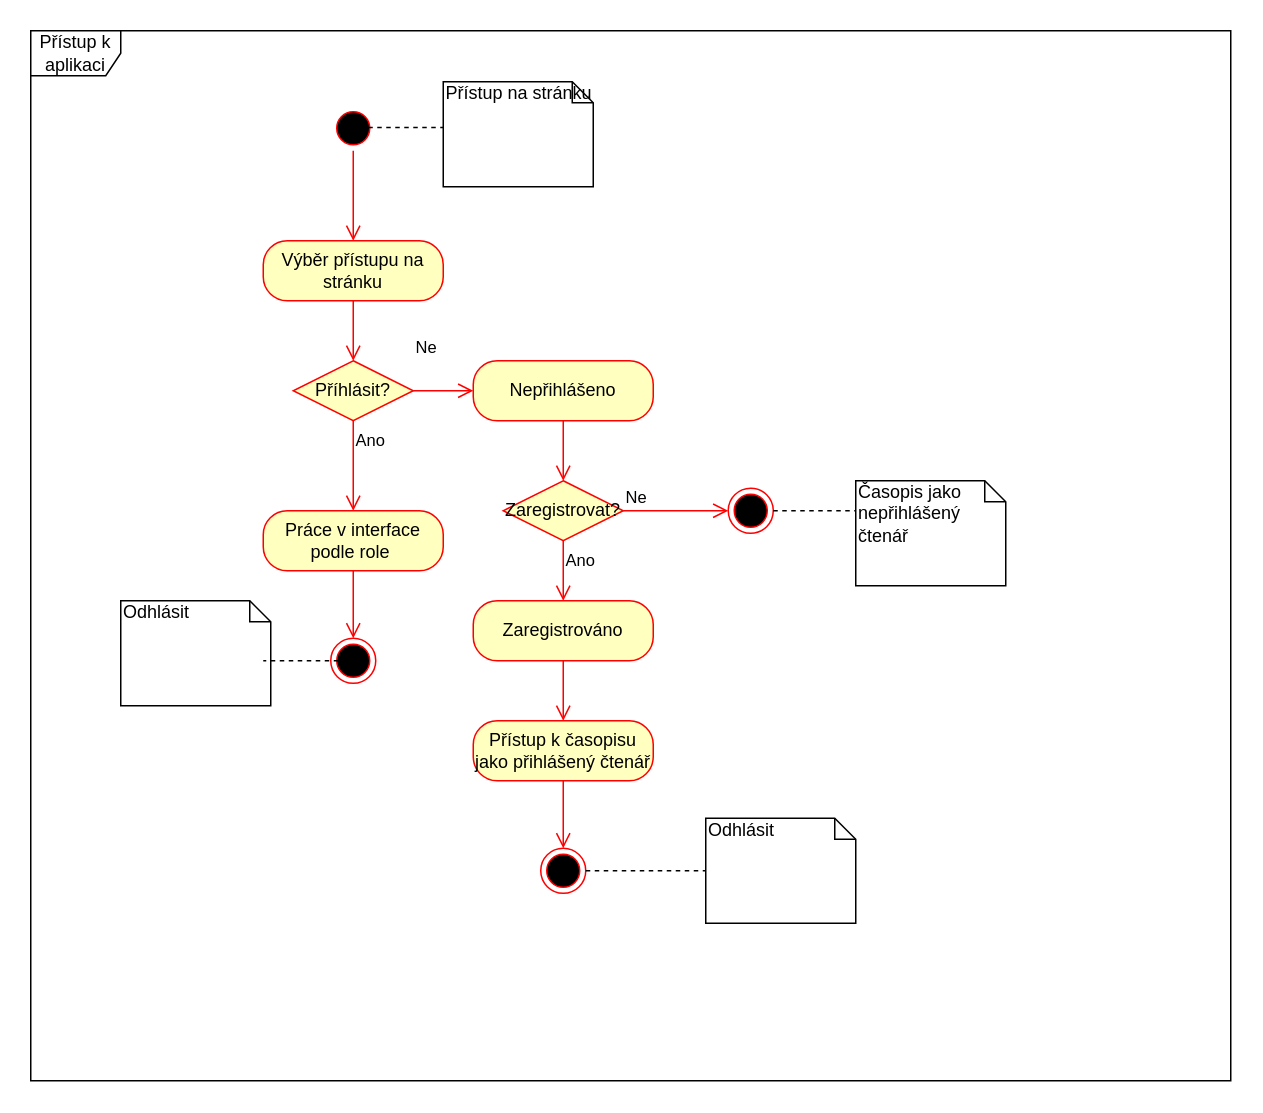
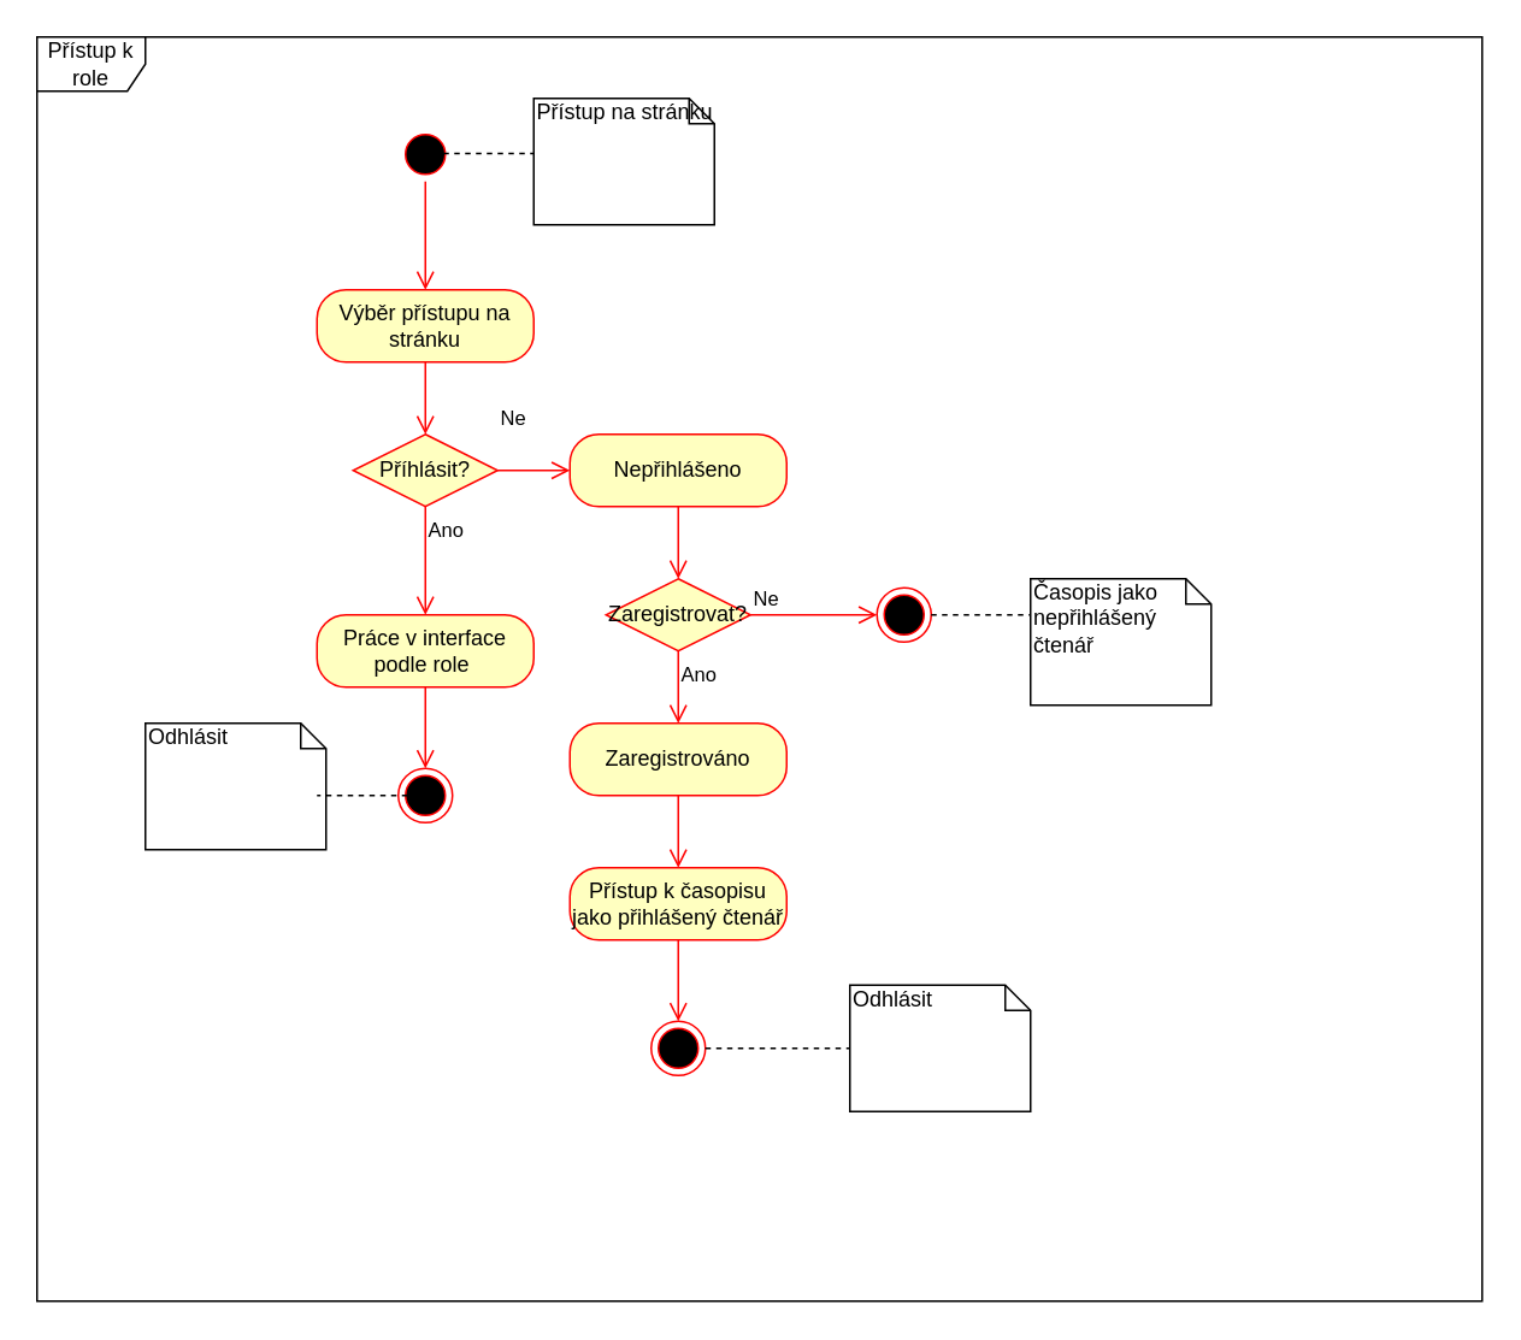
- <mxCell id="31" value="Přístup k aplikaci" style="shape=umlFrame;whiteSpace=wrap;html=1;" vertex="1" parent="1"><mxGeometry width="800" height="700" as="geometry" x="20" y="20" /></mxCell>
+ <mxCell id="31" value="Přístup k role" style="shape=umlFrame;whiteSpace=wrap;html=1;" vertex="1" parent="1"><mxGeometry width="800" height="700" as="geometry" x="20" y="20" /></mxCell>
